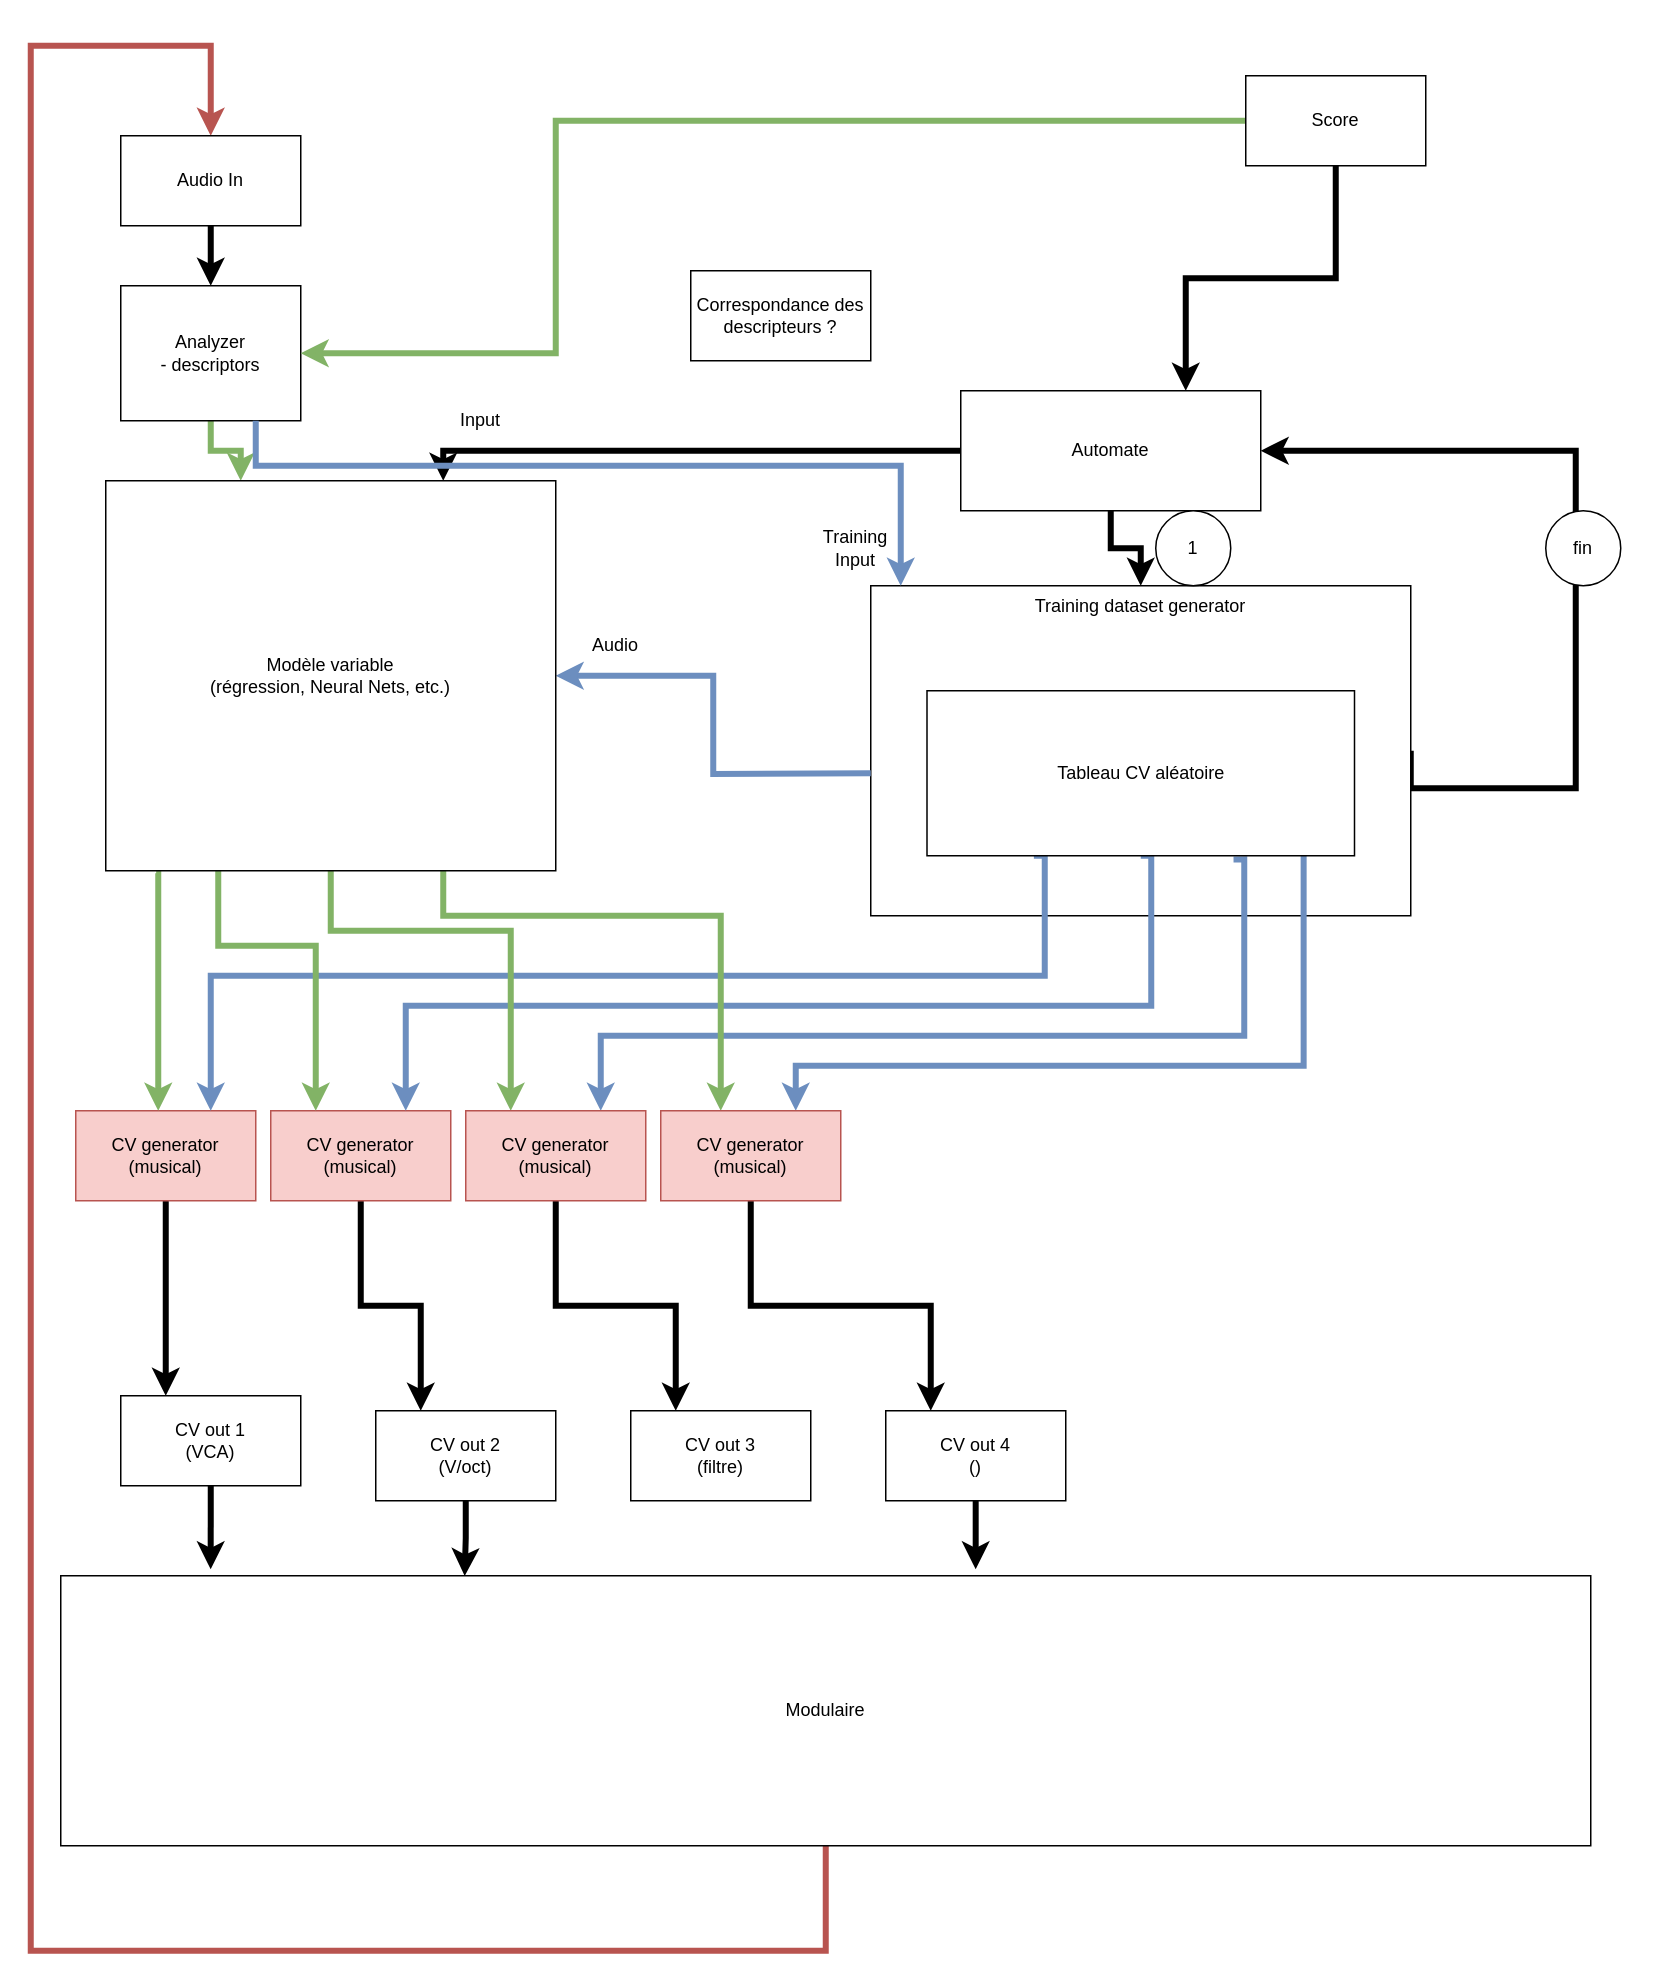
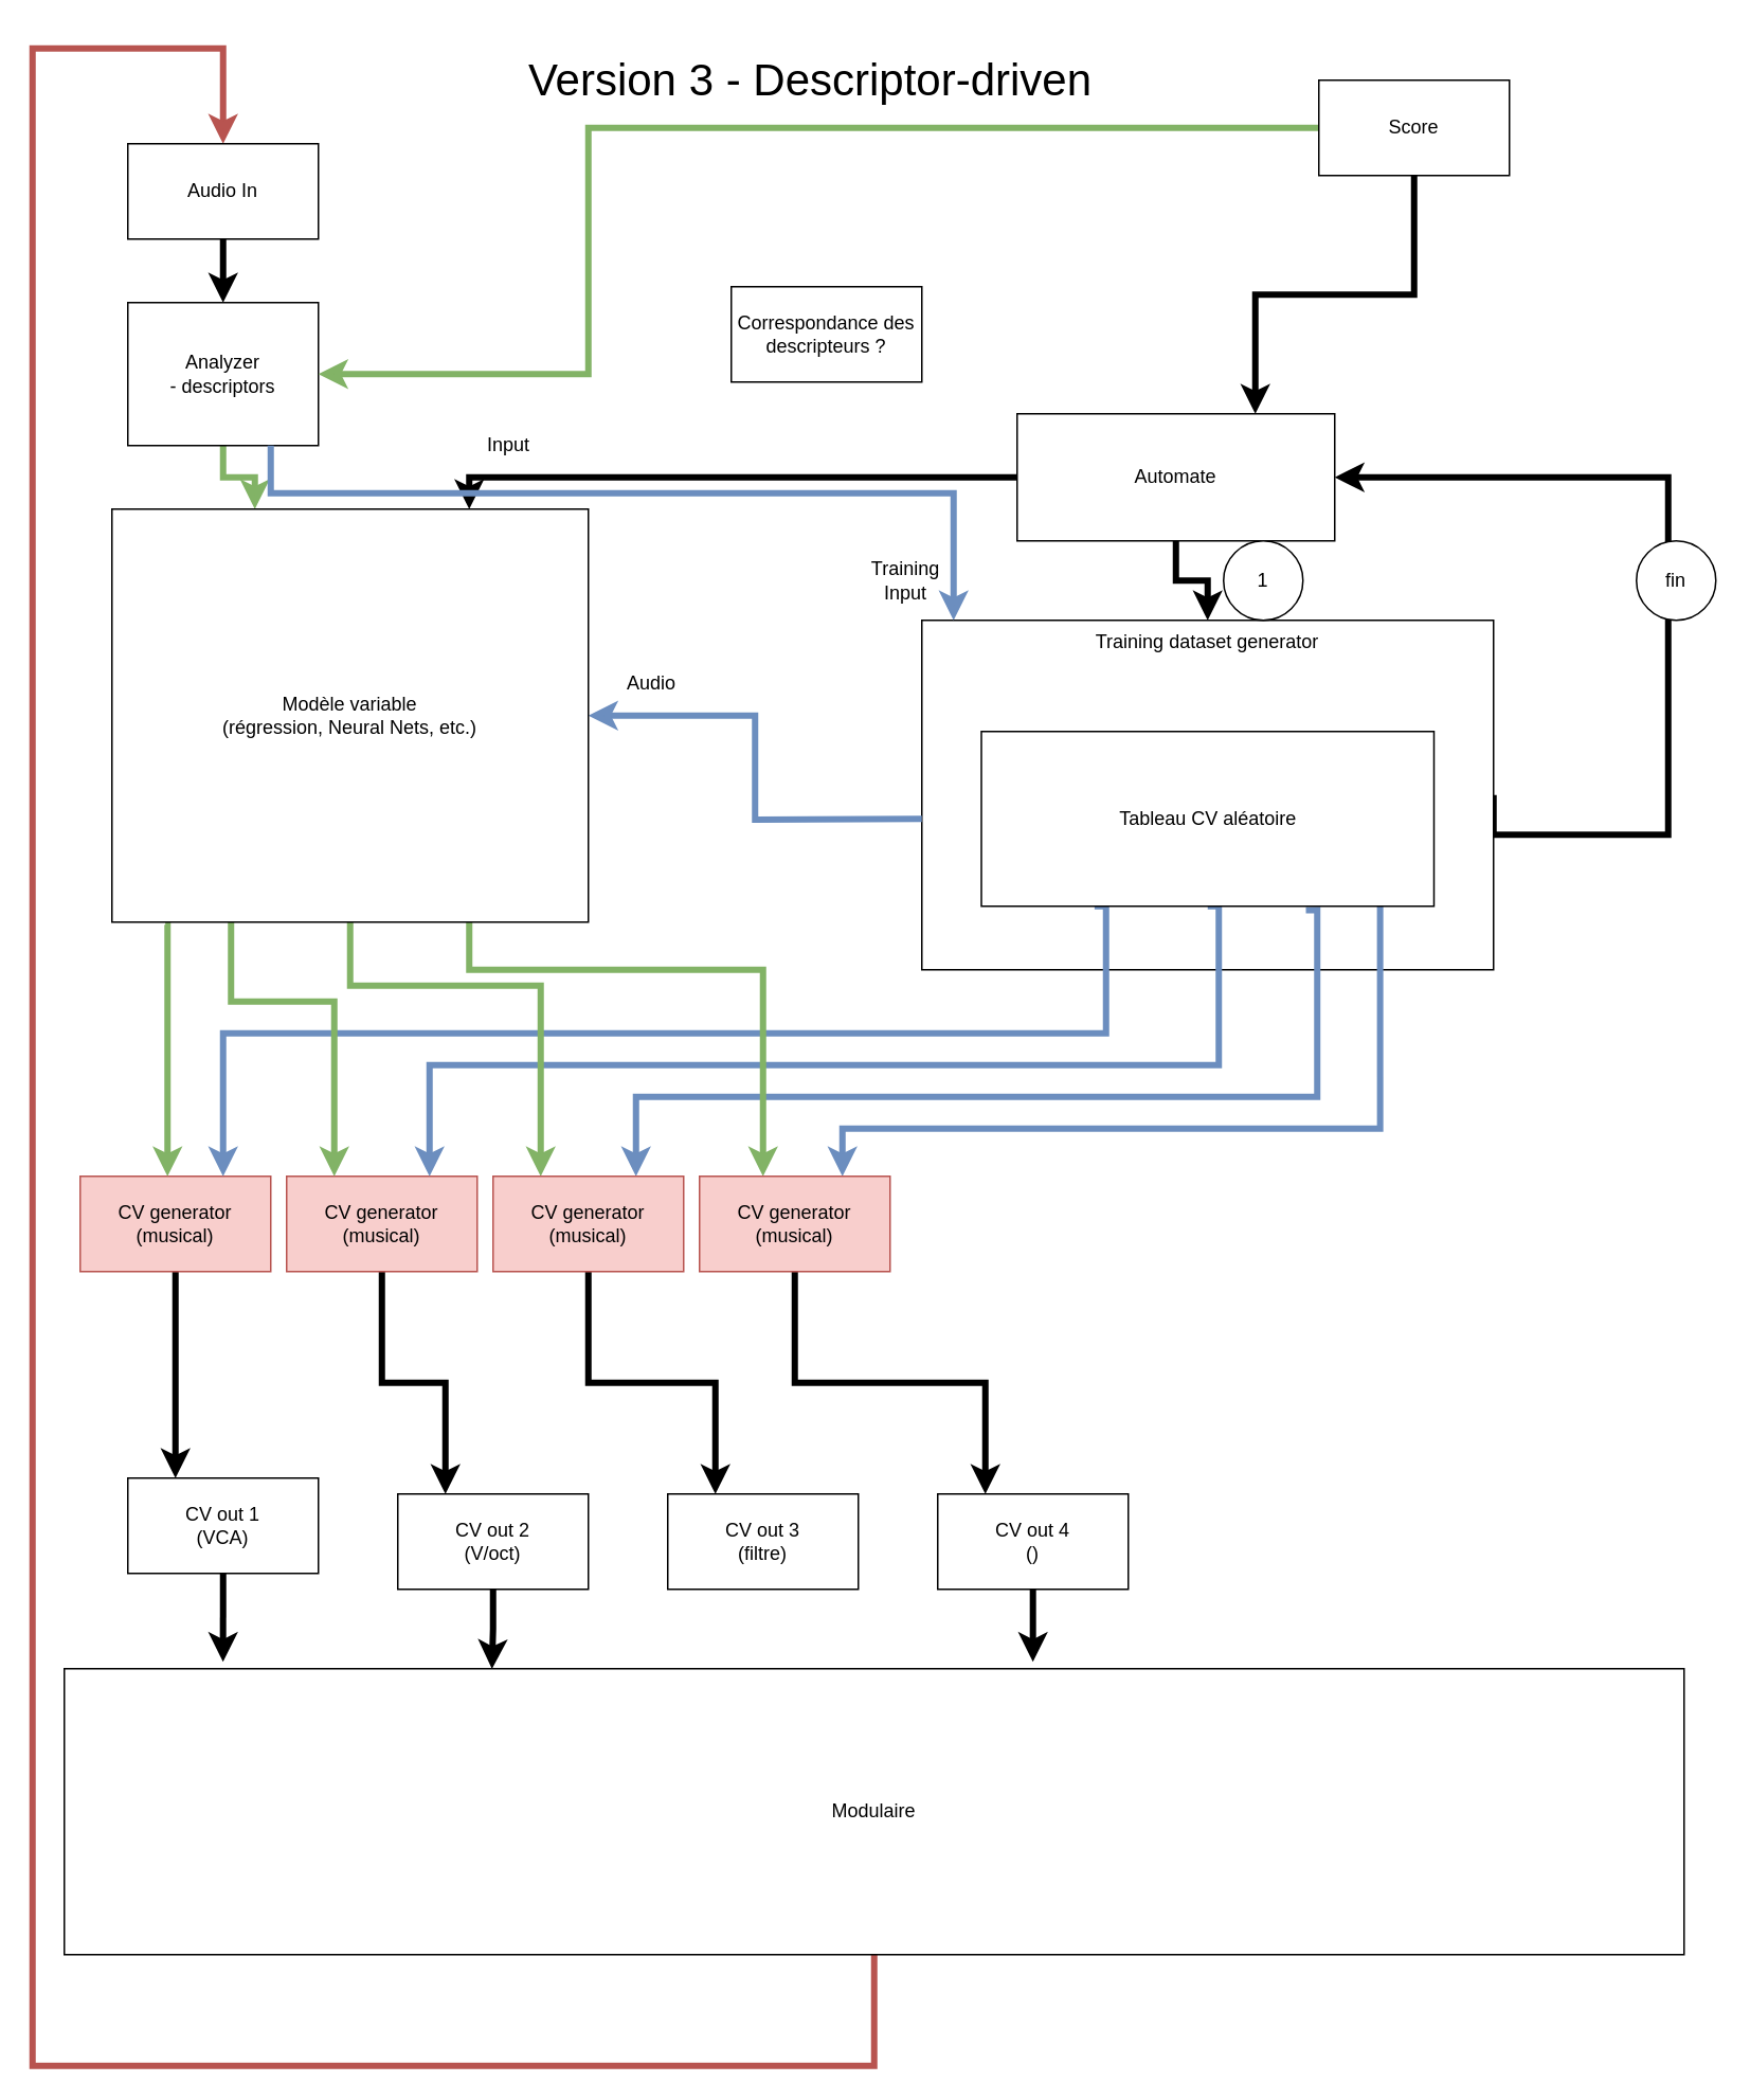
+ <mxCell id="16" value="Version 3 - Descriptor-driven" style="text;html=1;strokeColor=none;fillColor=none;align=center;verticalAlign=middle;whiteSpace=wrap;rounded=0;fontSize=28;" parent="1" vertex="1"><mxGeometry x="190" y="20" width="640" height="60" as="geometry" /></mxCell>
